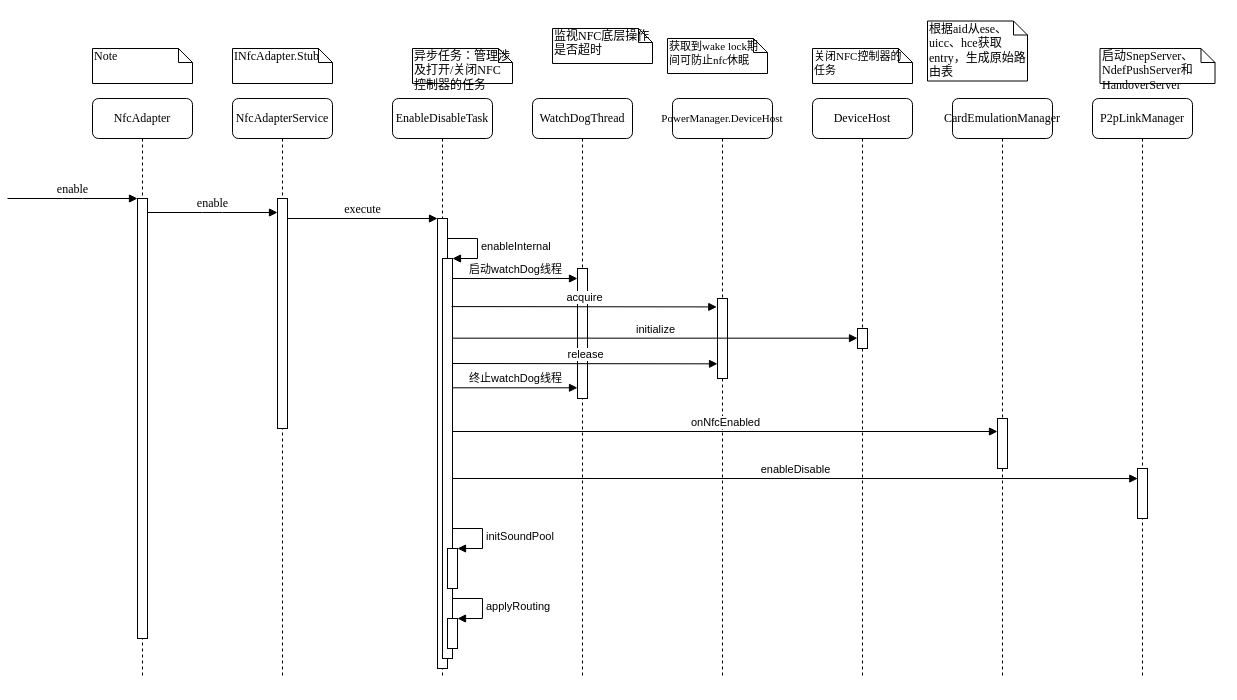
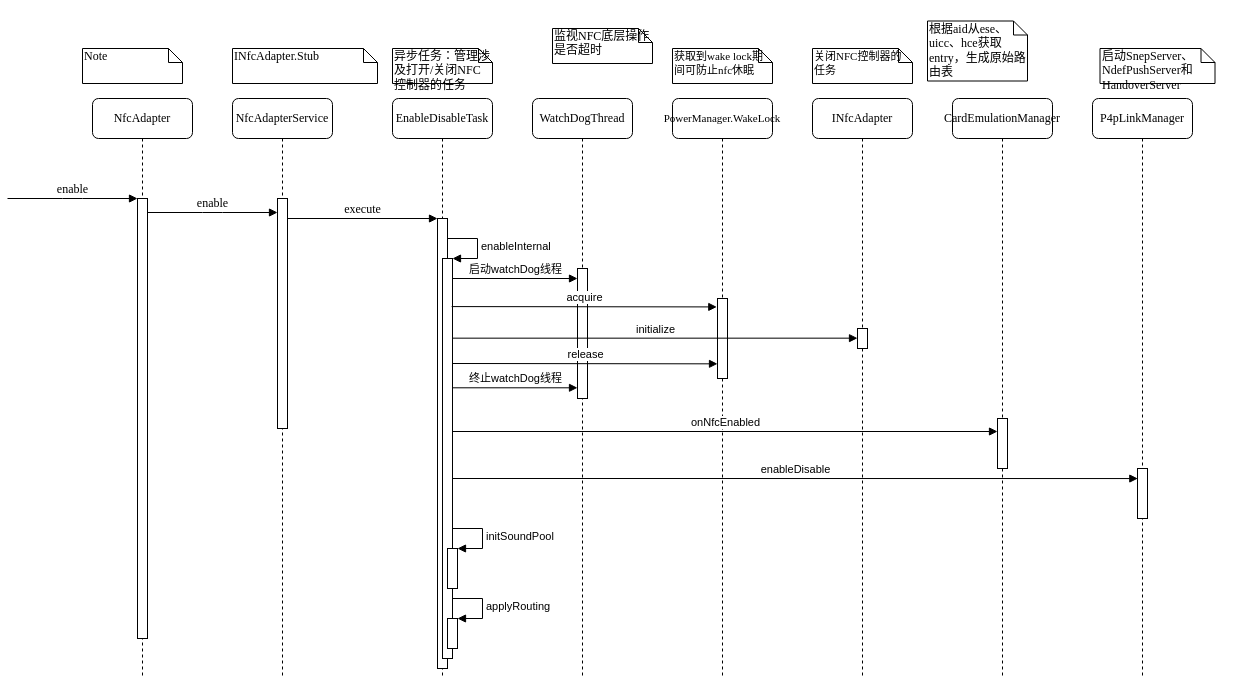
- <mxCell id="33" value="&lt;span style=&quot;font-size: 11px&quot;&gt;获取到wake lock期间可防止nfc休眠&lt;/span&gt;" style="shape=note;whiteSpace=wrap;html=1;size=14;verticalAlign=top;align=left;spacingTop=-6;rounded=0;shadow=0;comic=0;labelBackgroundColor=none;strokeWidth=1;fontFamily=Verdana;fontSize=12" parent="1" vertex="1"><mxGeometry x="595" y="38" width="100" height="35" as="geometry" /></mxCell>
+ <mxCell id="33" value="&lt;span style=&quot;font-size: 11px&quot;&gt;获取到wake lock期间可防止nfc休眠&lt;/span&gt;" style="shape=note;whiteSpace=wrap;html=1;size=14;verticalAlign=top;align=left;spacingTop=-6;rounded=0;shadow=0;comic=0;labelBackgroundColor=none;strokeWidth=1;fontFamily=Verdana;fontSize=12" parent="1" vertex="1"><mxGeometry x="600" y="48" width="100" height="35" as="geometry" /></mxCell>
- <mxCell id="27" value="Note" style="shape=note;whiteSpace=wrap;html=1;size=14;verticalAlign=top;align=left;spacingTop=-6;rounded=0;shadow=0;comic=0;labelBackgroundColor=none;strokeWidth=1;fontFamily=Verdana;fontSize=12" parent="1" vertex="1"><mxGeometry x="20" y="48" width="100" height="35" as="geometry" /></mxCell>
+ <mxCell id="27" value="Note" style="shape=note;whiteSpace=wrap;html=1;size=14;verticalAlign=top;align=left;spacingTop=-6;rounded=0;shadow=0;comic=0;labelBackgroundColor=none;strokeWidth=1;fontFamily=Verdana;fontSize=12" parent="1" vertex="1"><mxGeometry x="10" y="48" width="100" height="35" as="geometry" /></mxCell>
- <mxCell id="28" value="INfcAdapter.Stub" style="shape=note;whiteSpace=wrap;html=1;size=14;verticalAlign=top;align=left;spacingTop=-6;rounded=0;shadow=0;comic=0;labelBackgroundColor=none;strokeWidth=1;fontFamily=Verdana;fontSize=12" parent="1" vertex="1"><mxGeometry x="160" y="48" width="100" height="35" as="geometry" /></mxCell>
+ <mxCell id="28" value="INfcAdapter.Stub" style="shape=note;whiteSpace=wrap;html=1;size=14;verticalAlign=top;align=left;spacingTop=-6;rounded=0;shadow=0;comic=0;labelBackgroundColor=none;strokeWidth=1;fontFamily=Verdana;fontSize=12" parent="1" vertex="1"><mxGeometry x="160" y="48" width="145" height="35" as="geometry" /></mxCell>
- <mxCell id="29" value="异步任务：管理涉及打开/关闭NFC控制器的任务" style="shape=note;whiteSpace=wrap;html=1;size=14;verticalAlign=top;align=left;spacingTop=-6;rounded=0;shadow=0;comic=0;labelBackgroundColor=none;strokeWidth=1;fontFamily=Verdana;fontSize=12" parent="1" vertex="1"><mxGeometry x="340" y="48" width="100" height="35" as="geometry" /></mxCell>
+ <mxCell id="29" value="异步任务：管理涉及打开/关闭NFC控制器的任务" style="shape=note;whiteSpace=wrap;html=1;size=14;verticalAlign=top;align=left;spacingTop=-6;rounded=0;shadow=0;comic=0;labelBackgroundColor=none;strokeWidth=1;fontFamily=Verdana;fontSize=12" parent="1" vertex="1"><mxGeometry x="320" y="48" width="100" height="35" as="geometry" /></mxCell>
- <mxCell id="2" value="&lt;span style=&quot;font-size: 11px ; text-align: left&quot;&gt;PowerManager.DeviceHost&lt;/span&gt;" style="shape=umlLifeline;perimeter=lifelinePerimeter;whiteSpace=wrap;html=1;container=1;collapsible=0;recursiveResize=0;outlineConnect=0;rounded=1;shadow=0;comic=0;labelBackgroundColor=none;strokeWidth=1;fontFamily=Verdana;fontSize=12;align=center;" parent="1" vertex="1"><mxGeometry x="600" y="98" width="100" height="580" as="geometry" /></mxCell>
+ <mxCell id="2" value="&lt;span style=&quot;font-size: 11px ; text-align: left&quot;&gt;PowerManager.WakeLock&lt;/span&gt;" style="shape=umlLifeline;perimeter=lifelinePerimeter;whiteSpace=wrap;html=1;container=1;collapsible=0;recursiveResize=0;outlineConnect=0;rounded=1;shadow=0;comic=0;labelBackgroundColor=none;strokeWidth=1;fontFamily=Verdana;fontSize=12;align=center;" parent="1" vertex="1"><mxGeometry x="600" y="98" width="100" height="580" as="geometry" /></mxCell>
- <mxCell id="16" value="DeviceHost" style="shape=umlLifeline;perimeter=lifelinePerimeter;whiteSpace=wrap;html=1;container=1;collapsible=0;recursiveResize=0;outlineConnect=0;rounded=1;shadow=0;comic=0;labelBackgroundColor=none;strokeWidth=1;fontFamily=Verdana;fontSize=12;align=center;" parent="1" vertex="1"><mxGeometry x="740" y="98" width="100" height="580" as="geometry" /></mxCell>
+ <mxCell id="16" value="INfcAdapter" style="shape=umlLifeline;perimeter=lifelinePerimeter;whiteSpace=wrap;html=1;container=1;collapsible=0;recursiveResize=0;outlineConnect=0;rounded=1;shadow=0;comic=0;labelBackgroundColor=none;strokeWidth=1;fontFamily=Verdana;fontSize=12;align=center;" parent="1" vertex="1"><mxGeometry x="740" y="98" width="100" height="580" as="geometry" /></mxCell>
- <mxCell id="38" value="P2pLinkManager" style="shape=umlLifeline;perimeter=lifelinePerimeter;whiteSpace=wrap;html=1;container=1;collapsible=0;recursiveResize=0;outlineConnect=0;rounded=1;shadow=0;comic=0;labelBackgroundColor=none;strokeWidth=1;fontFamily=Verdana;fontSize=12;align=center;" parent="1" vertex="1"><mxGeometry x="1020" y="98" width="100" height="580" as="geometry" /></mxCell>
+ <mxCell id="38" value="P4pLinkManager" style="shape=umlLifeline;perimeter=lifelinePerimeter;whiteSpace=wrap;html=1;container=1;collapsible=0;recursiveResize=0;outlineConnect=0;rounded=1;shadow=0;comic=0;labelBackgroundColor=none;strokeWidth=1;fontFamily=Verdana;fontSize=12;align=center;" parent="1" vertex="1"><mxGeometry x="1020" y="98" width="100" height="580" as="geometry" /></mxCell>
